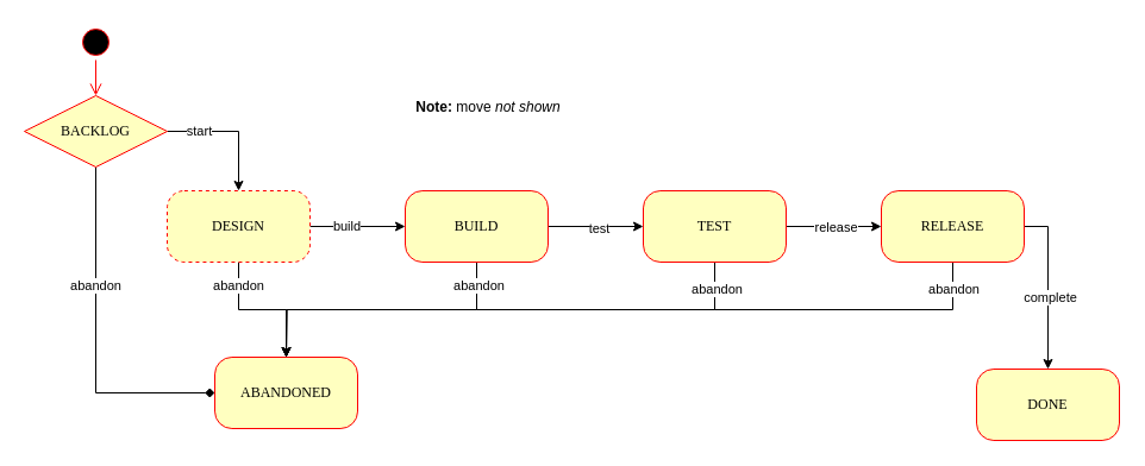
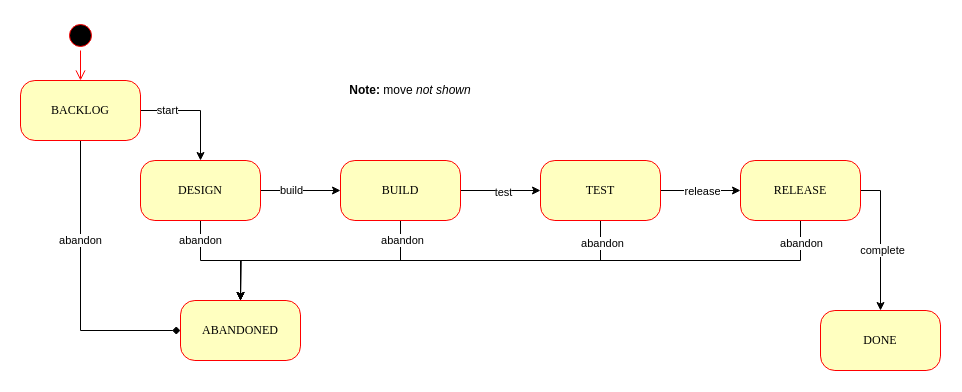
- <mxCell id="6" value="BACKLOG" style="rhombus;whiteSpace=wrap;html=1;arcSize=24;fillColor=#ffffc0;strokeColor=#ff0000;shadow=0;comic=0;labelBackgroundColor=none;fontFamily=Verdana;fontSize=12;fontColor=#000000;align=center;" parent="1" vertex="1"><mxGeometry x="20" y="80" width="120" height="60" as="geometry" /></mxCell>
+ <mxCell id="6" value="BACKLOG" style="rounded=1;whiteSpace=wrap;html=1;arcSize=24;fillColor=#ffffc0;strokeColor=#ff0000;shadow=0;comic=0;labelBackgroundColor=none;fontFamily=Verdana;fontSize=12;fontColor=#000000;align=center;" parent="1" vertex="1"><mxGeometry x="20" y="80" width="120" height="60" as="geometry" /></mxCell>
- <mxCell id="28" value="DESIGN" style="whiteSpace=wrap;html=1;rounded=1;shadow=0;fontFamily=Verdana;strokeColor=#ff0000;fillColor=#ffffc0;arcSize=24;comic=0;dashed=1;" parent="1" vertex="1"><mxGeometry x="140" y="160" width="120" height="60" as="geometry" /></mxCell>
+ <mxCell id="28" value="DESIGN" style="whiteSpace=wrap;html=1;rounded=1;shadow=0;fontFamily=Verdana;strokeColor=#ff0000;fillColor=#ffffc0;arcSize=24;comic=0;" parent="1" vertex="1"><mxGeometry x="140" y="160" width="120" height="60" as="geometry" /></mxCell>
